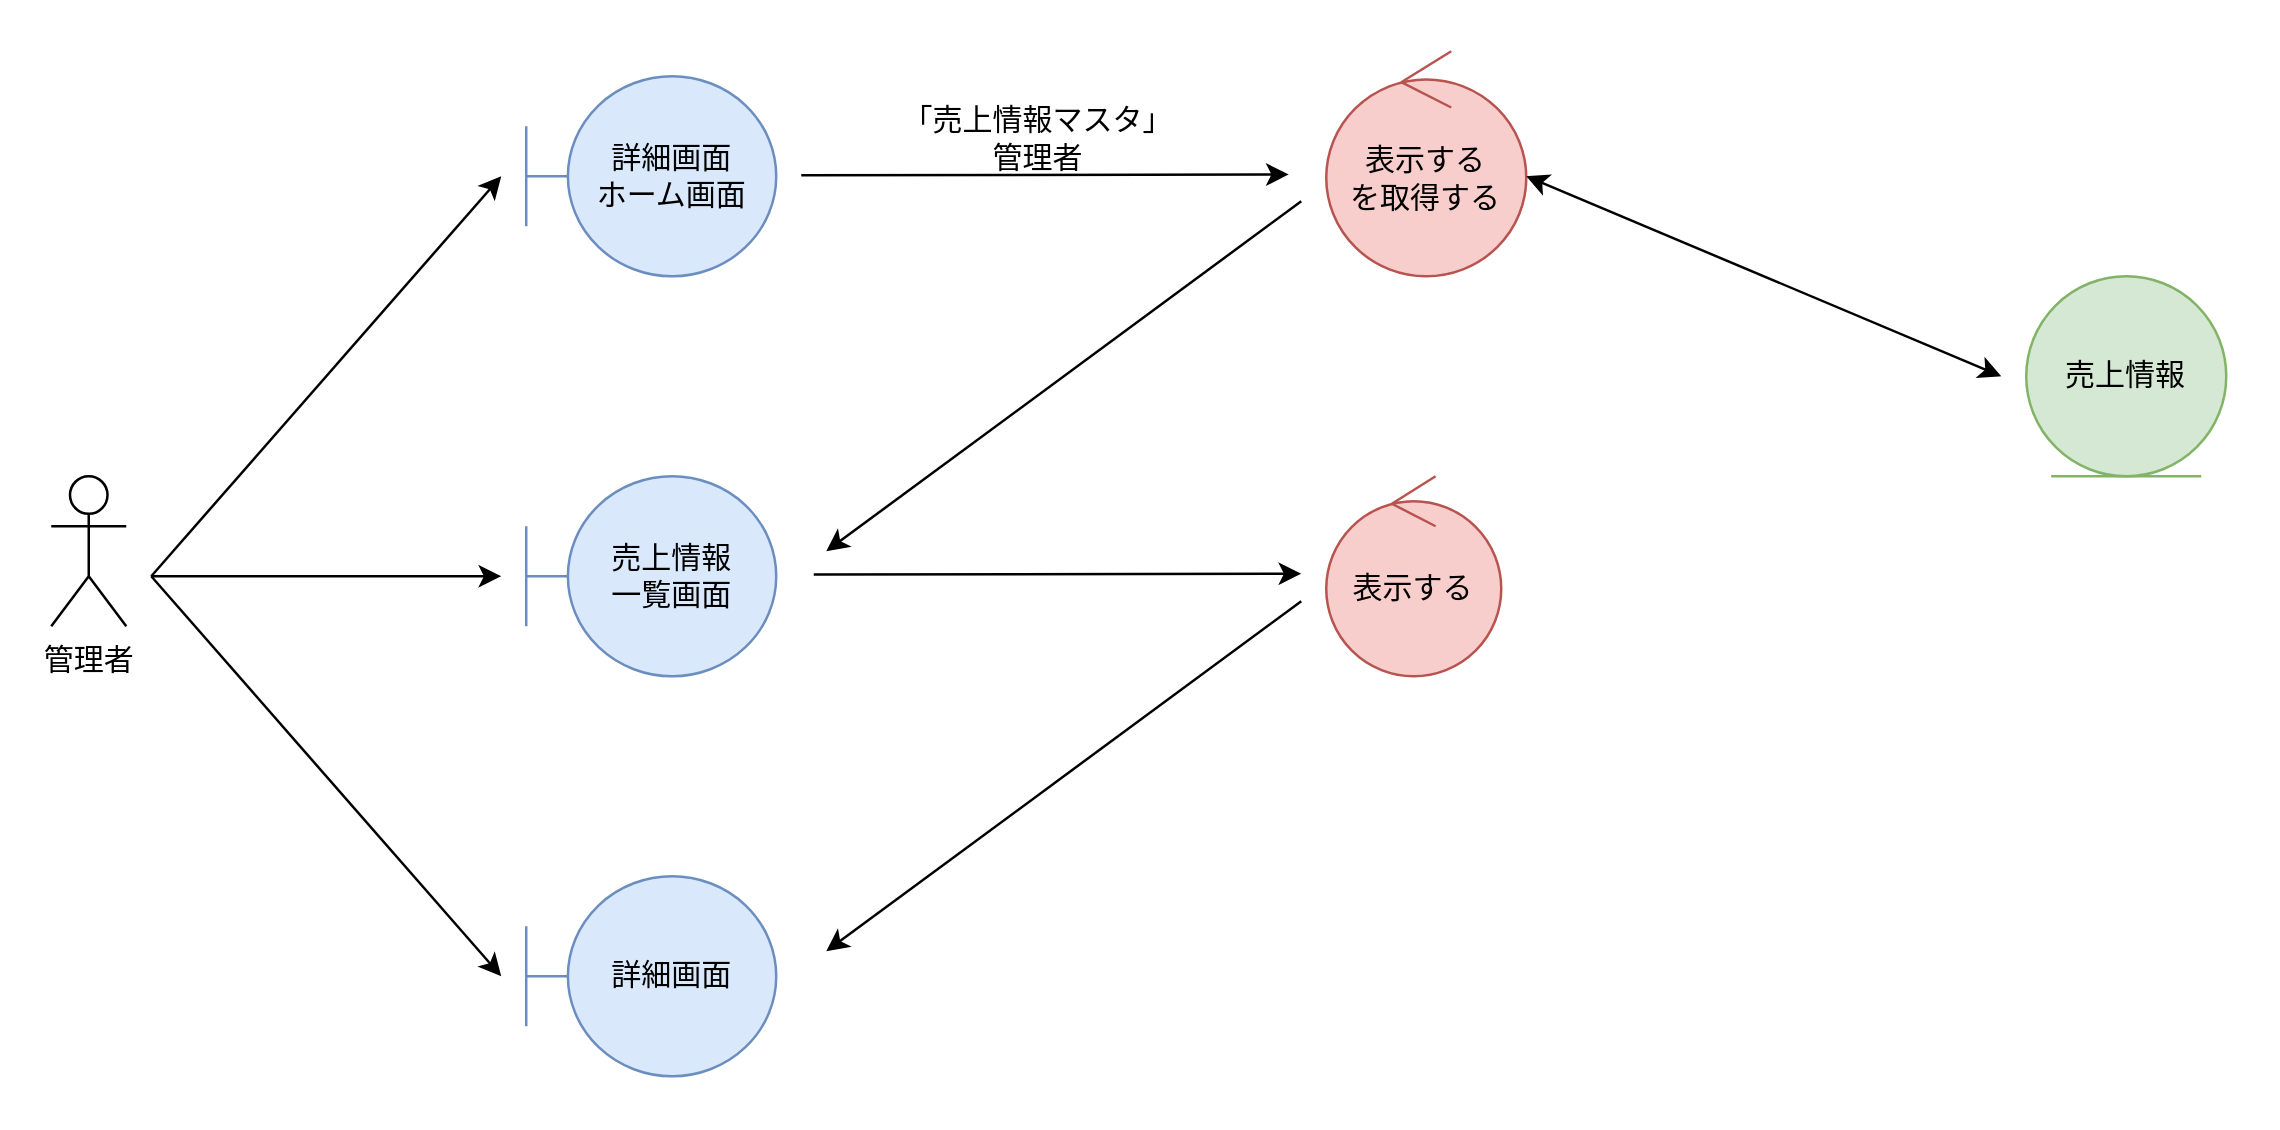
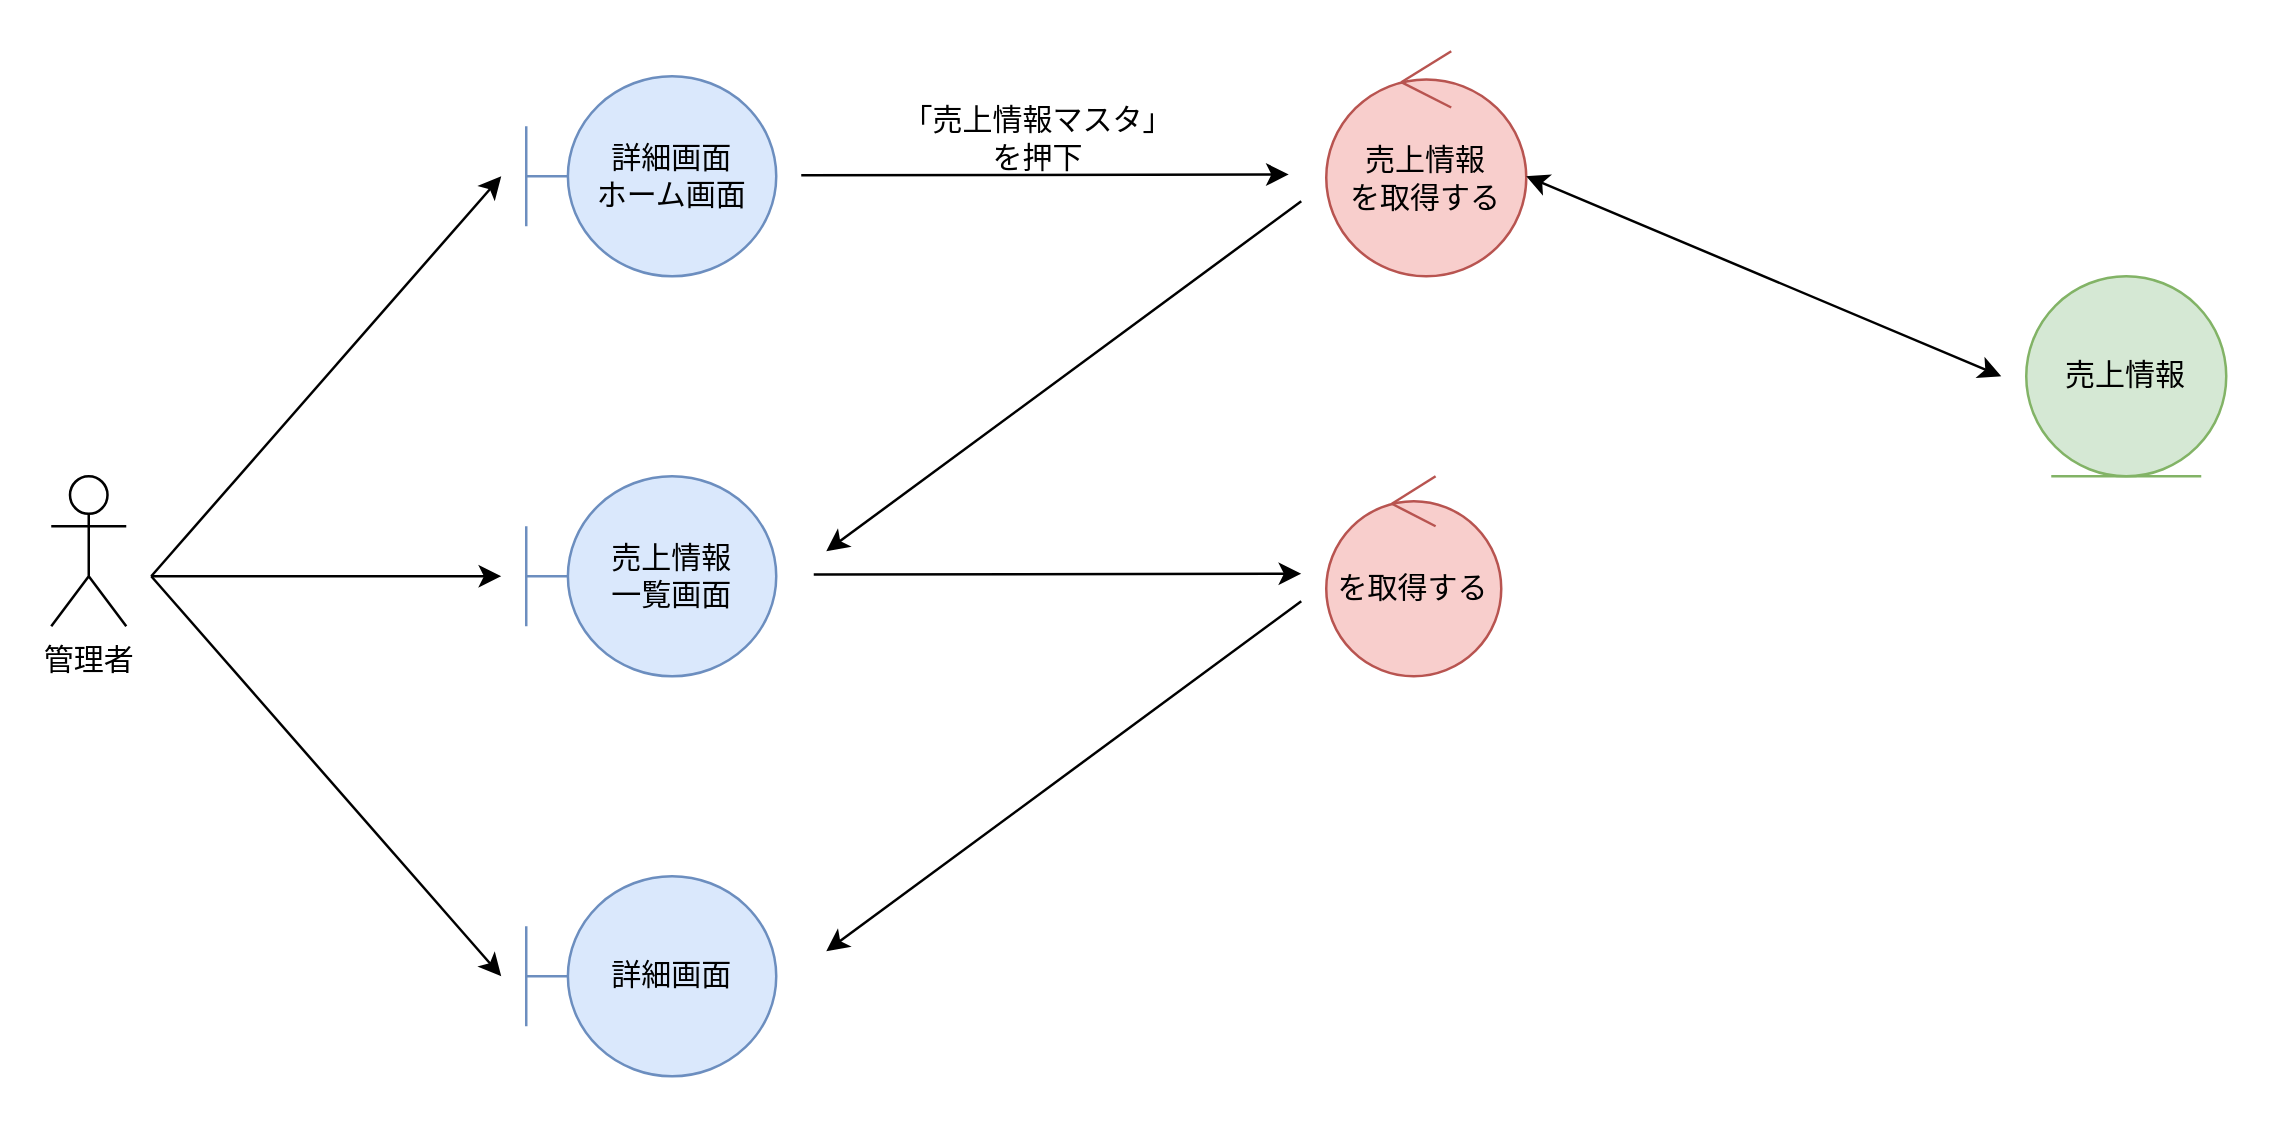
- <mxCell id="9" value="「売上情報マスタ」&lt;br&gt;管理者" style="text;html=1;strokeColor=none;fillColor=none;align=center;verticalAlign=middle;whiteSpace=wrap;rounded=0;" vertex="1" parent="1"><mxGeometry x="330" y="40" width="170" height="30" as="geometry" /></mxCell>
+ <mxCell id="9" value="「売上情報マスタ」&lt;br&gt;を押下" style="text;html=1;strokeColor=none;fillColor=none;align=center;verticalAlign=middle;whiteSpace=wrap;rounded=0;" vertex="1" parent="1"><mxGeometry x="330" y="40" width="170" height="30" as="geometry" /></mxCell>
- <mxCell id="5" value="表示する&lt;br&gt;を取得する" style="ellipse;shape=umlControl;whiteSpace=wrap;html=1;fillColor=#f8cecc;strokeColor=#b85450;" vertex="1" parent="1"><mxGeometry x="530" y="20" width="80" height="90" as="geometry" /></mxCell>
+ <mxCell id="5" value="売上情報&lt;br&gt;を取得する" style="ellipse;shape=umlControl;whiteSpace=wrap;html=1;fillColor=#f8cecc;strokeColor=#b85450;" vertex="1" parent="1"><mxGeometry x="530" y="20" width="80" height="90" as="geometry" /></mxCell>
- <mxCell id="7" value="表示する" style="ellipse;shape=umlControl;whiteSpace=wrap;html=1;fillColor=#f8cecc;strokeColor=#b85450;" vertex="1" parent="1"><mxGeometry x="530" y="190" width="70" height="80" as="geometry" /></mxCell>
+ <mxCell id="7" value="を取得する" style="ellipse;shape=umlControl;whiteSpace=wrap;html=1;fillColor=#f8cecc;strokeColor=#b85450;" vertex="1" parent="1"><mxGeometry x="530" y="190" width="70" height="80" as="geometry" /></mxCell>
